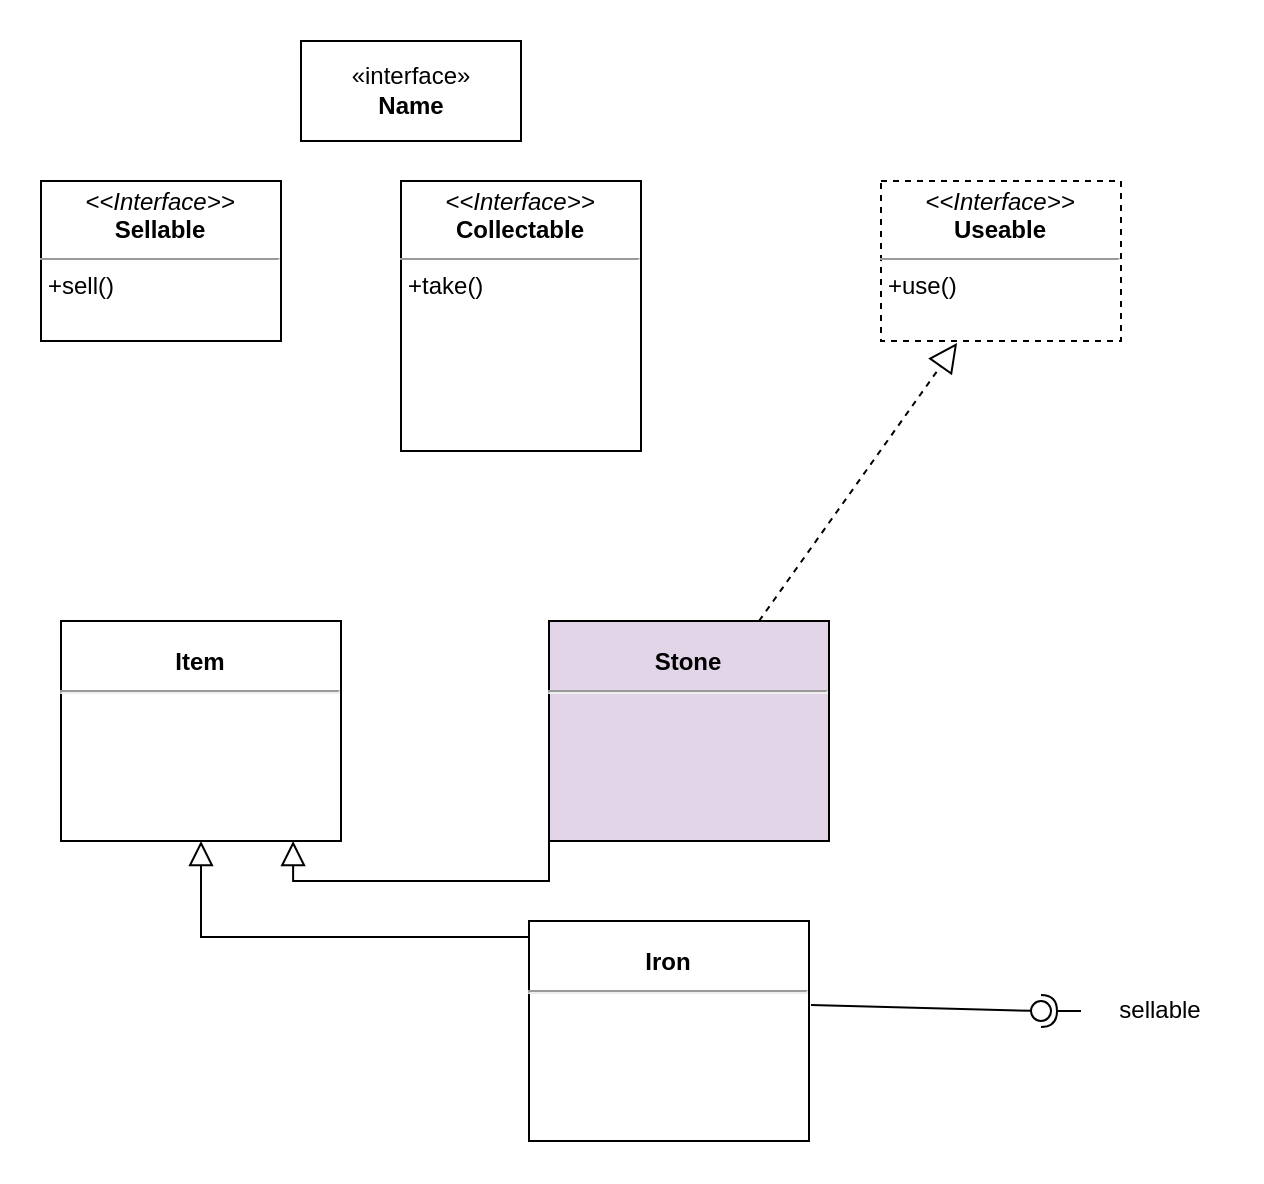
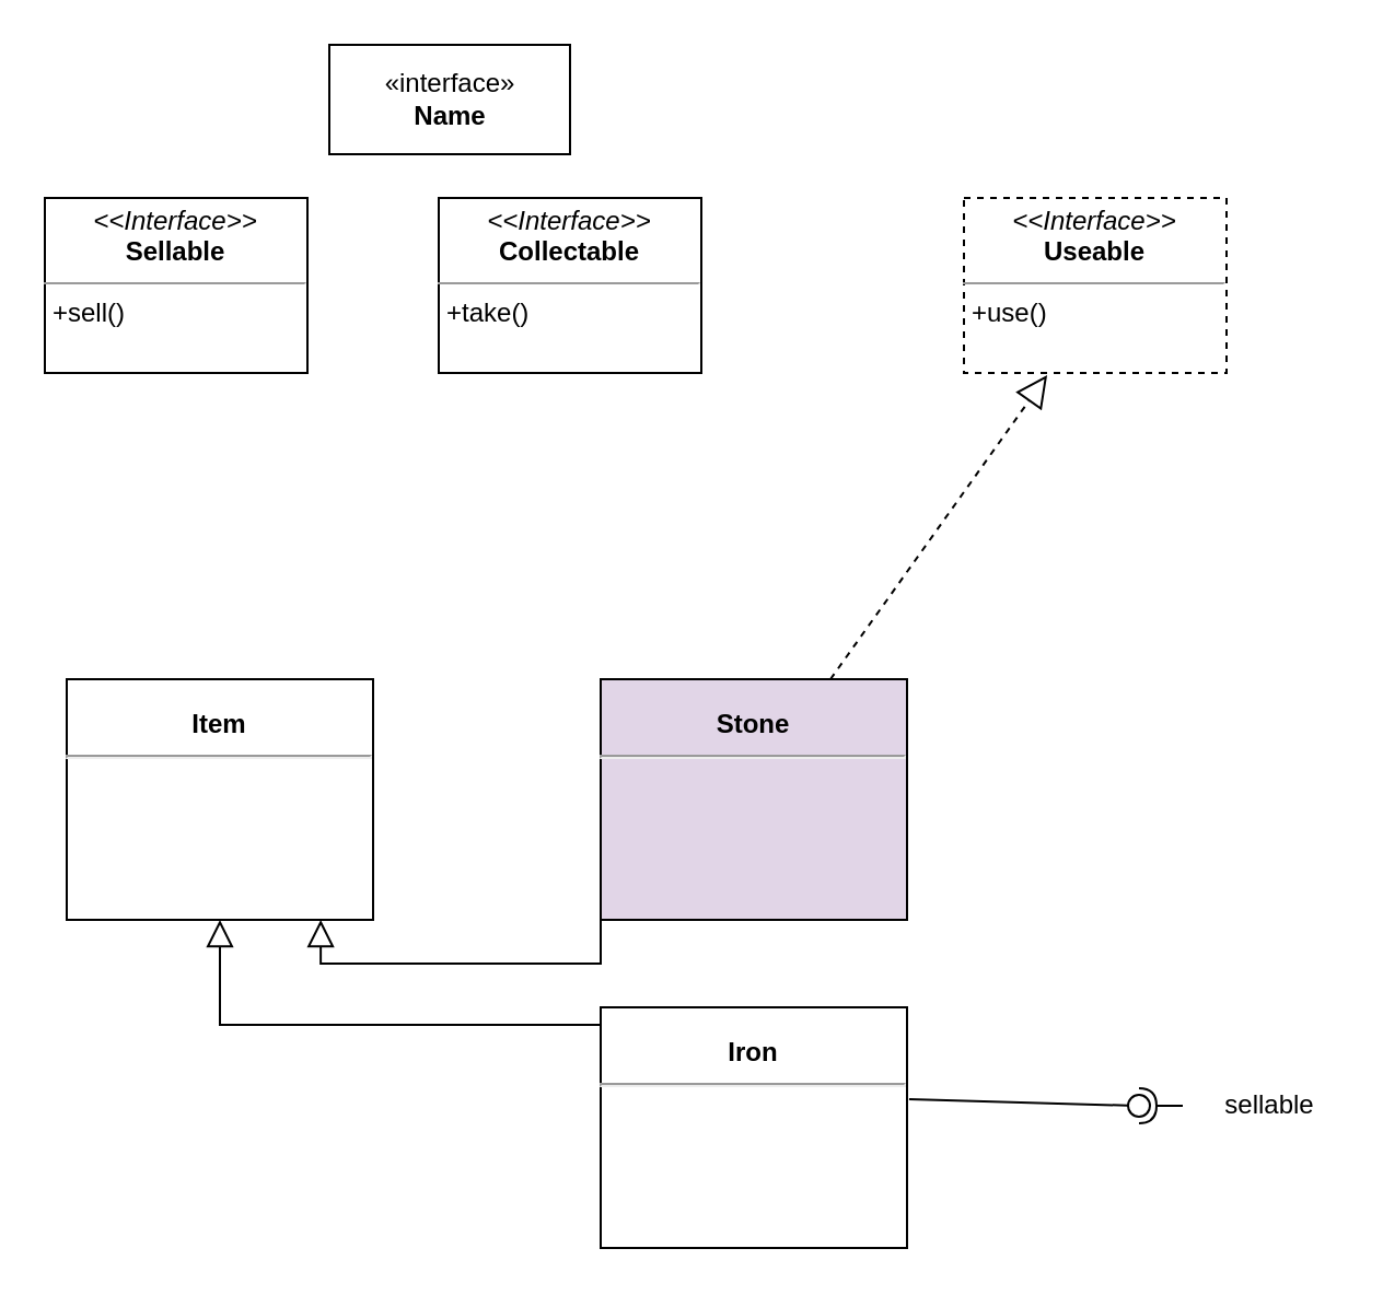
- <mxCell id="6" value="&lt;p style=&quot;margin: 0px ; margin-top: 4px ; text-align: center&quot;&gt;&lt;i&gt;&amp;lt;&amp;lt;Interface&amp;gt;&amp;gt;&lt;/i&gt;&lt;br&gt;&lt;b&gt;Collectable&lt;/b&gt;&lt;/p&gt;&lt;hr size=&quot;1&quot;&gt;&lt;p style=&quot;margin: 0px ; margin-left: 4px&quot;&gt;+take()&lt;br&gt;&lt;/p&gt;" style="verticalAlign=top;align=left;overflow=fill;fontSize=12;fontFamily=Helvetica;html=1;" vertex="1" parent="1"><mxGeometry x="200" y="90" width="120" height="135" as="geometry" /></mxCell>
+ <mxCell id="6" value="&lt;p style=&quot;margin: 0px ; margin-top: 4px ; text-align: center&quot;&gt;&lt;i&gt;&amp;lt;&amp;lt;Interface&amp;gt;&amp;gt;&lt;/i&gt;&lt;br&gt;&lt;b&gt;Collectable&lt;/b&gt;&lt;/p&gt;&lt;hr size=&quot;1&quot;&gt;&lt;p style=&quot;margin: 0px ; margin-left: 4px&quot;&gt;+take()&lt;br&gt;&lt;/p&gt;" style="verticalAlign=top;align=left;overflow=fill;fontSize=12;fontFamily=Helvetica;html=1;" vertex="1" parent="1"><mxGeometry x="200" y="90" width="120" height="80" as="geometry" /></mxCell>
- <mxCell id="9" value="&lt;br&gt;&lt;b&gt;Iron&lt;/b&gt;&lt;hr&gt;&lt;p style=&quot;margin: 4px 0px 0px&quot;&gt;&lt;/p&gt;" style="verticalAlign=top;align=center;overflow=fill;fontSize=12;fontFamily=Helvetica;html=1;" vertex="1" parent="1"><mxGeometry x="264" y="460" width="140" height="110" as="geometry" /></mxCell>
+ <mxCell id="9" value="&lt;br&gt;&lt;b&gt;Iron&lt;/b&gt;&lt;hr&gt;&lt;p style=&quot;margin: 4px 0px 0px&quot;&gt;&lt;/p&gt;" style="verticalAlign=top;align=center;overflow=fill;fontSize=12;fontFamily=Helvetica;html=1;" vertex="1" parent="1"><mxGeometry x="274" y="460" width="140" height="110" as="geometry" /></mxCell>
